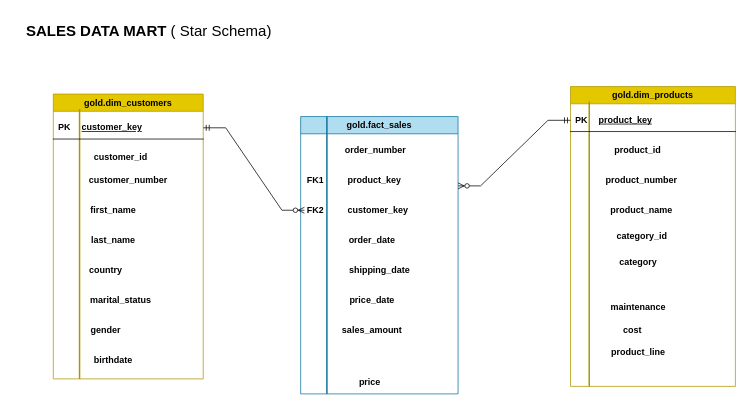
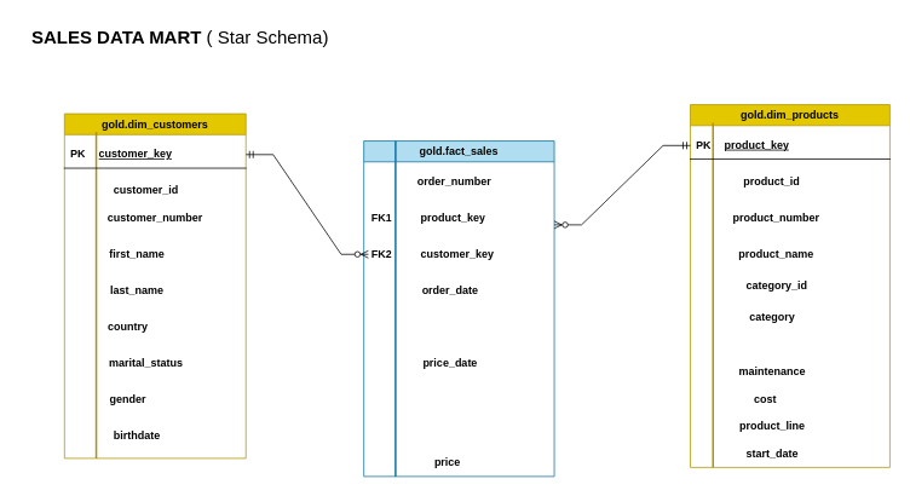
- <mxCell id="28" value="&lt;b&gt;shipping_date&lt;/b&gt;" style="text;html=1;whiteSpace=wrap;strokeColor=none;fillColor=none;align=center;verticalAlign=middle;rounded=0;" vertex="1" parent="17"><mxGeometry x="52.5" y="190" width="105" height="30" as="geometry" /></mxCell>
- <mxCell id="31" value="&lt;b&gt;sales_amount&lt;/b&gt;" style="text;html=1;whiteSpace=wrap;strokeColor=none;fillColor=none;align=center;verticalAlign=middle;rounded=0;" vertex="1" parent="17"><mxGeometry x="42.5" y="270" width="105" height="30" as="geometry" /></mxCell>
+ <mxCell id="43" value="&lt;b&gt;start_date&lt;/b&gt;" style="text;html=1;whiteSpace=wrap;strokeColor=none;fillColor=none;align=center;verticalAlign=middle;rounded=0;" vertex="1" parent="33"><mxGeometry x="37.5" y="370" width="105" height="30" as="geometry" /></mxCell>
